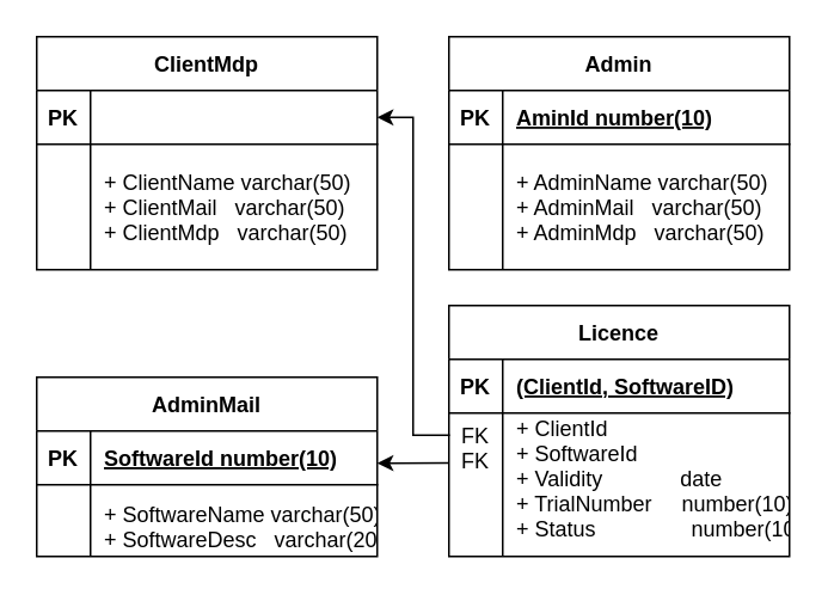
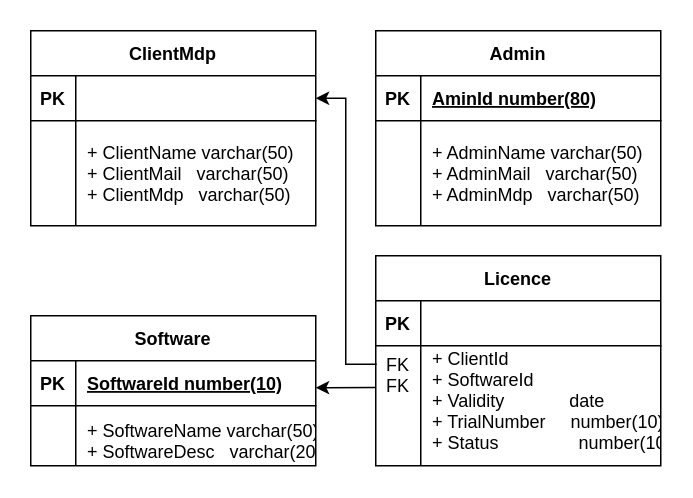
- <mxCell id="25" value="AminId number(10)" style="shape=partialRectangle;overflow=hidden;connectable=0;fillColor=none;top=0;left=0;bottom=0;right=0;align=left;spacingLeft=6;fontStyle=5;" parent="23" vertex="1"><mxGeometry x="30" width="160" height="30" as="geometry"><mxRectangle width="160" height="30" as="alternateBounds" /></mxGeometry></mxCell>
+ <mxCell id="25" value="AminId number(80)" style="shape=partialRectangle;overflow=hidden;connectable=0;fillColor=none;top=0;left=0;bottom=0;right=0;align=left;spacingLeft=6;fontStyle=5;" parent="23" vertex="1"><mxGeometry x="30" width="160" height="30" as="geometry"><mxRectangle width="160" height="30" as="alternateBounds" /></mxGeometry></mxCell>
- <mxCell id="18" value="(ClientId, SoftwareID)" style="shape=partialRectangle;overflow=hidden;connectable=0;fillColor=none;top=0;left=0;bottom=0;right=0;align=left;spacingLeft=6;fontStyle=5;" parent="16" vertex="1"><mxGeometry x="30" width="160" height="30" as="geometry"><mxRectangle width="160" height="30" as="alternateBounds" /></mxGeometry></mxCell>
- <mxCell id="8" value="AdminMail" style="shape=table;startSize=30;container=1;collapsible=1;childLayout=tableLayout;fixedRows=1;rowLines=0;fontStyle=1;align=center;resizeLast=1;" parent="1" vertex="1"><mxGeometry x="20" y="210" width="190" height="100" as="geometry" /></mxCell>
+ <mxCell id="8" value="Software" style="shape=table;startSize=30;container=1;collapsible=1;childLayout=tableLayout;fixedRows=1;rowLines=0;fontStyle=1;align=center;resizeLast=1;" parent="1" vertex="1"><mxGeometry x="20" y="210" width="190" height="100" as="geometry" /></mxCell>
